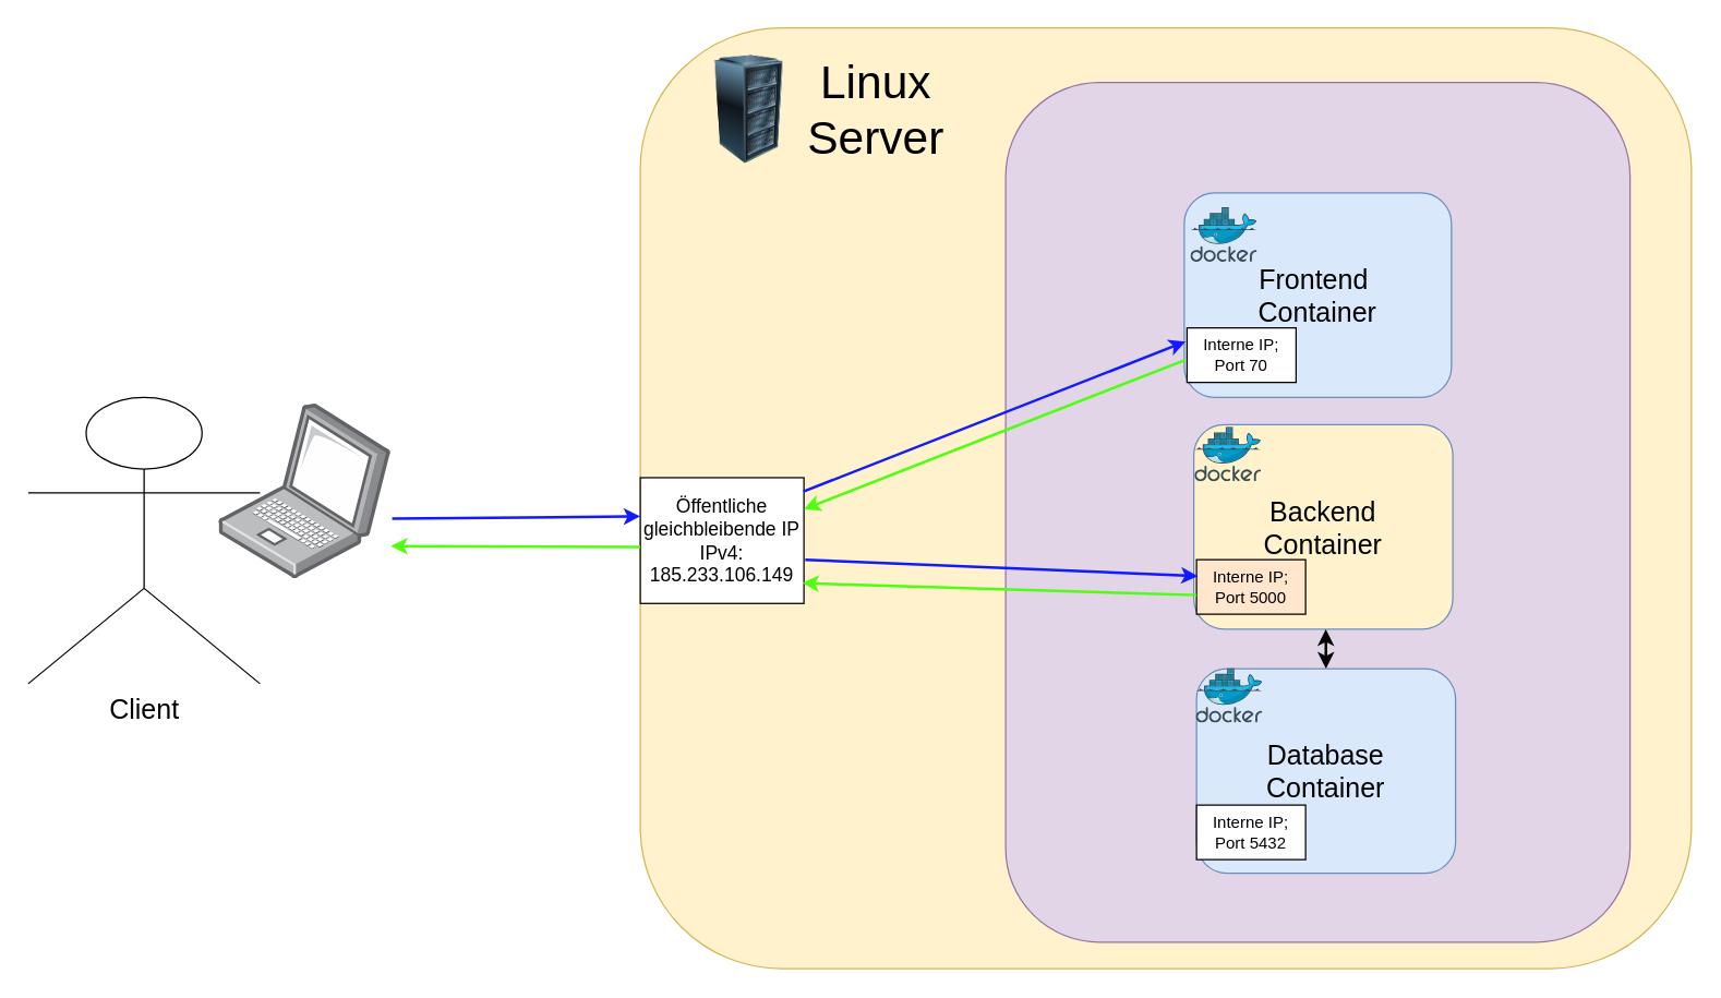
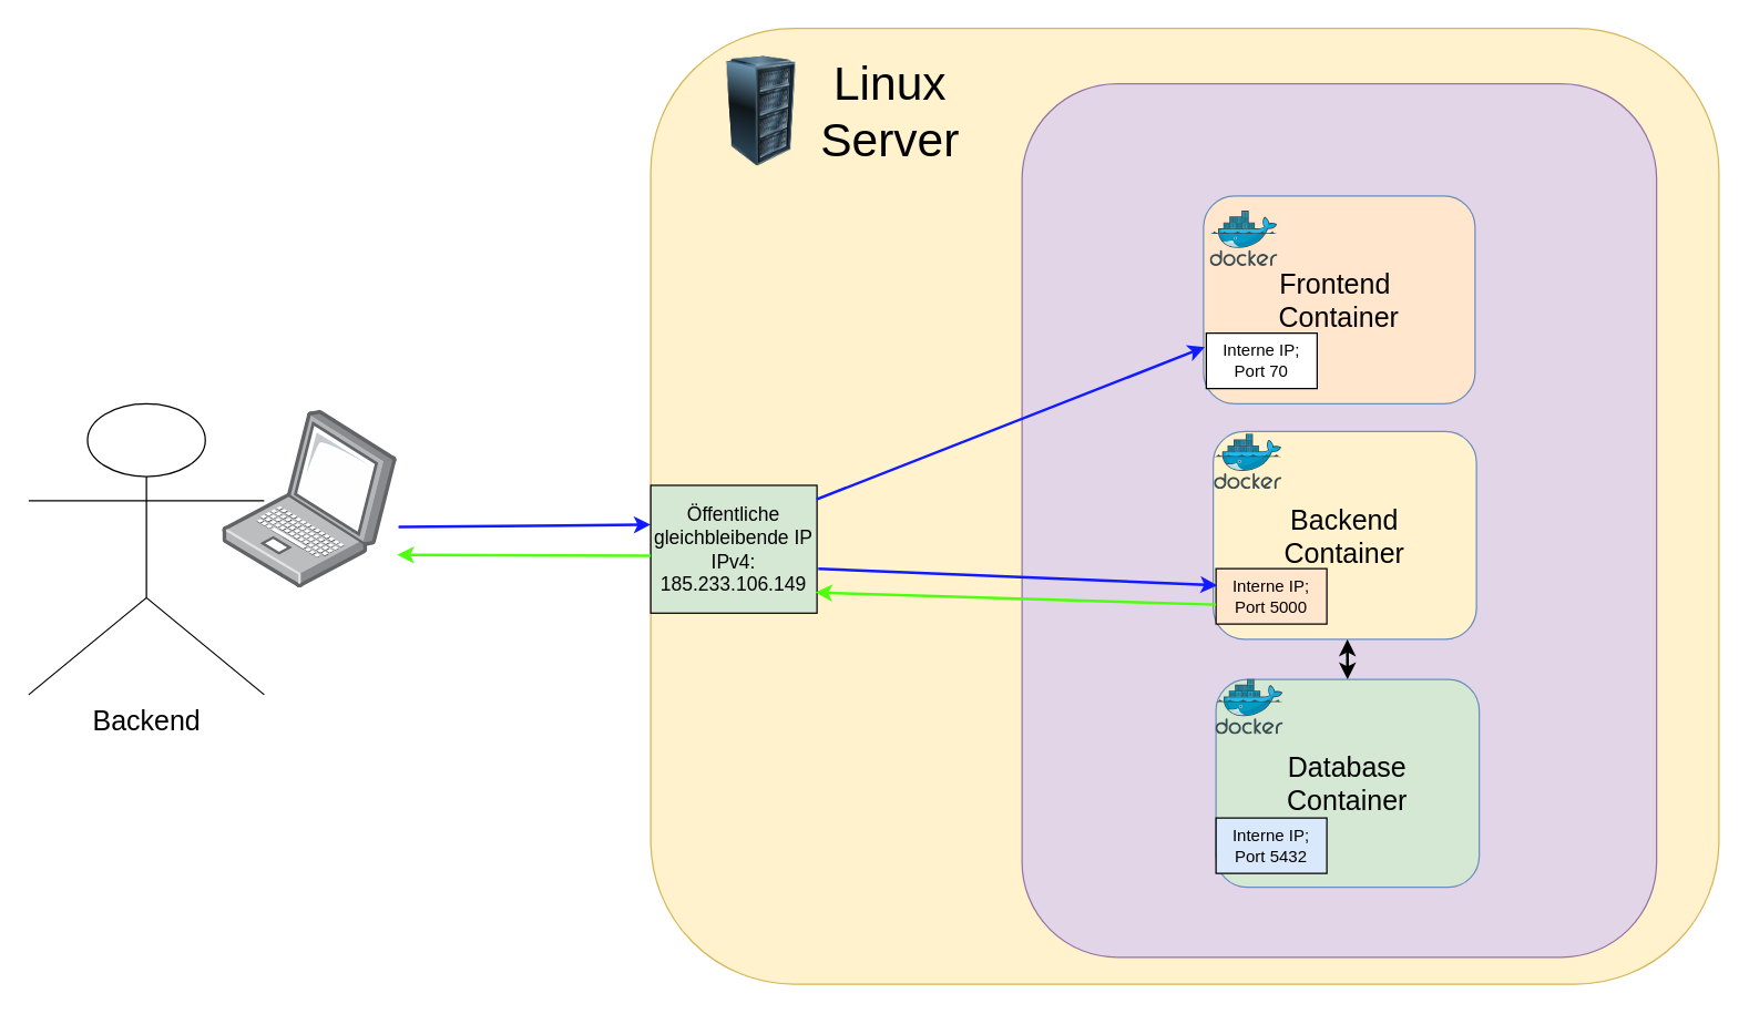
- <mxCell id="4" value="&lt;font style=&quot;font-size: 20px;&quot;&gt;Frontend&amp;nbsp;&lt;br&gt;Container&lt;br&gt;&lt;/font&gt;" style="rounded=1;whiteSpace=wrap;html=1;fillColor=#dae8fc;strokeColor=#6c8ebf;" parent="1" vertex="1"><mxGeometry x="868" y="141" width="196" height="150" as="geometry" /></mxCell>
+ <mxCell id="4" value="&lt;font style=&quot;font-size: 20px;&quot;&gt;Frontend&amp;nbsp;&lt;br&gt;Container&lt;br&gt;&lt;/font&gt;" style="rounded=1;whiteSpace=wrap;html=1;fillColor=#ffe6cc;strokeColor=#6c8ebf;" parent="1" vertex="1"><mxGeometry x="868" y="141" width="196" height="150" as="geometry" /></mxCell>
- <mxCell id="13" value="" style="endArrow=classic;html=1;rounded=0;entryX=1;entryY=0.25;entryDx=0;entryDy=0;exitX=0.003;exitY=0.817;exitDx=0;exitDy=0;exitPerimeter=0;strokeColor=#4FFF0F;strokeWidth=2;" parent="1" source="4" target="10" edge="1"><mxGeometry width="50" height="50" relative="1" as="geometry"><mxPoint x="780" y="330" as="sourcePoint" /><mxPoint x="700" y="262.5" as="targetPoint" /></mxGeometry></mxCell>
- <mxCell id="10" value="Öffentliche gleichbleibende IP&lt;br&gt;IPv4: 185.233.106.149" style="rounded=0;whiteSpace=wrap;html=1;fontSize=14;" parent="1" vertex="1"><mxGeometry x="469" y="349.88" width="120" height="92.25" as="geometry" /></mxCell>
+ <mxCell id="10" value="Öffentliche gleichbleibende IP&lt;br&gt;IPv4: 185.233.106.149" style="rounded=0;whiteSpace=wrap;html=1;fontSize=14;fillColor=#d5e8d4;" parent="1" vertex="1"><mxGeometry x="469" y="349.88" width="120" height="92.25" as="geometry" /></mxCell>
- <mxCell id="8" value="&lt;font style=&quot;font-size: 20px;&quot;&gt;Client&lt;/font&gt;" style="shape=umlActor;verticalLabelPosition=bottom;verticalAlign=top;html=1;outlineConnect=0;" parent="1" vertex="1"><mxGeometry x="20" y="291" width="170" height="210" as="geometry" /></mxCell>
+ <mxCell id="8" value="&lt;font style=&quot;font-size: 20px;&quot;&gt;Backend&lt;/font&gt;" style="shape=umlActor;verticalLabelPosition=bottom;verticalAlign=top;html=1;outlineConnect=0;" parent="1" vertex="1"><mxGeometry x="20" y="291" width="170" height="210" as="geometry" /></mxCell>
- <mxCell id="20" value="&lt;font style=&quot;font-size: 20px;&quot;&gt;Database&lt;br&gt;Container&lt;/font&gt;" style="rounded=1;whiteSpace=wrap;html=1;fillColor=#dae8fc;strokeColor=#6c8ebf;" vertex="1" parent="1"><mxGeometry x="877" y="490" width="190" height="150" as="geometry" /></mxCell>
+ <mxCell id="20" value="&lt;font style=&quot;font-size: 20px;&quot;&gt;Database&lt;br&gt;Container&lt;/font&gt;" style="rounded=1;whiteSpace=wrap;html=1;fillColor=#d5e8d4;strokeColor=#6c8ebf;" vertex="1" parent="1"><mxGeometry x="877" y="490" width="190" height="150" as="geometry" /></mxCell>
- <mxCell id="22" value="Interne IP; Port 5432" style="rounded=0;whiteSpace=wrap;html=1;" vertex="1" parent="1"><mxGeometry x="877" y="590" width="80" height="40" as="geometry" /></mxCell>
+ <mxCell id="22" value="Interne IP; Port 5432" style="rounded=0;whiteSpace=wrap;html=1;fillColor=#dae8fc;" vertex="1" parent="1"><mxGeometry x="877" y="590" width="80" height="40" as="geometry" /></mxCell>
